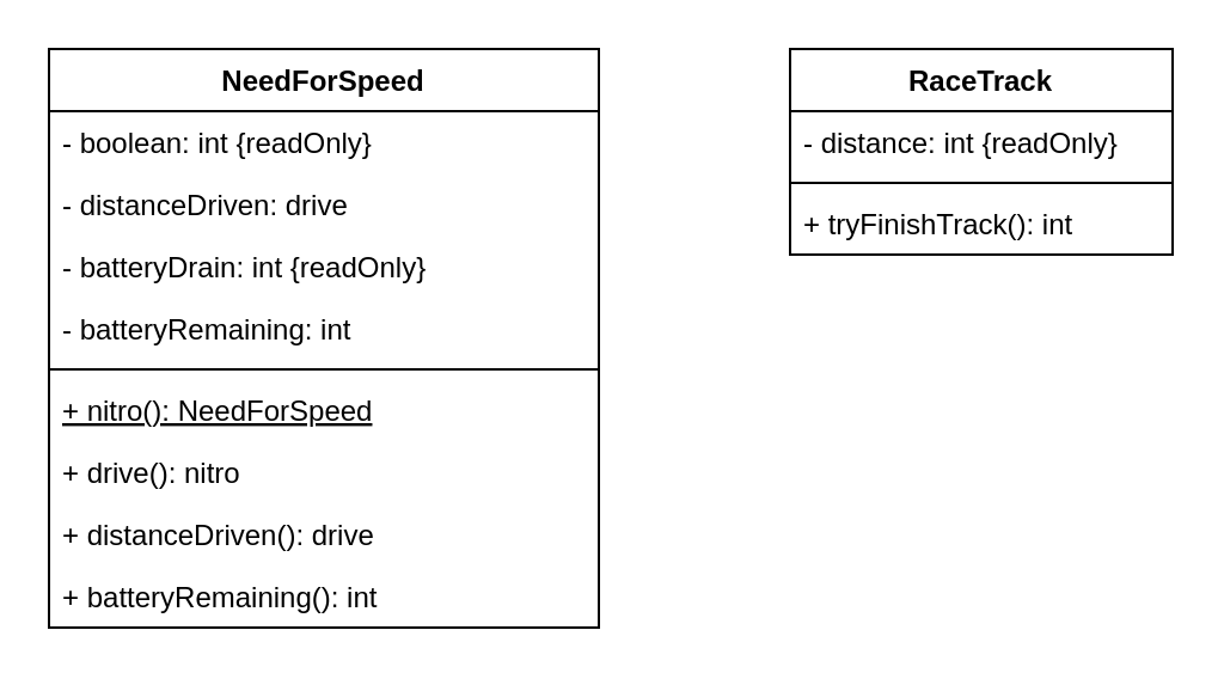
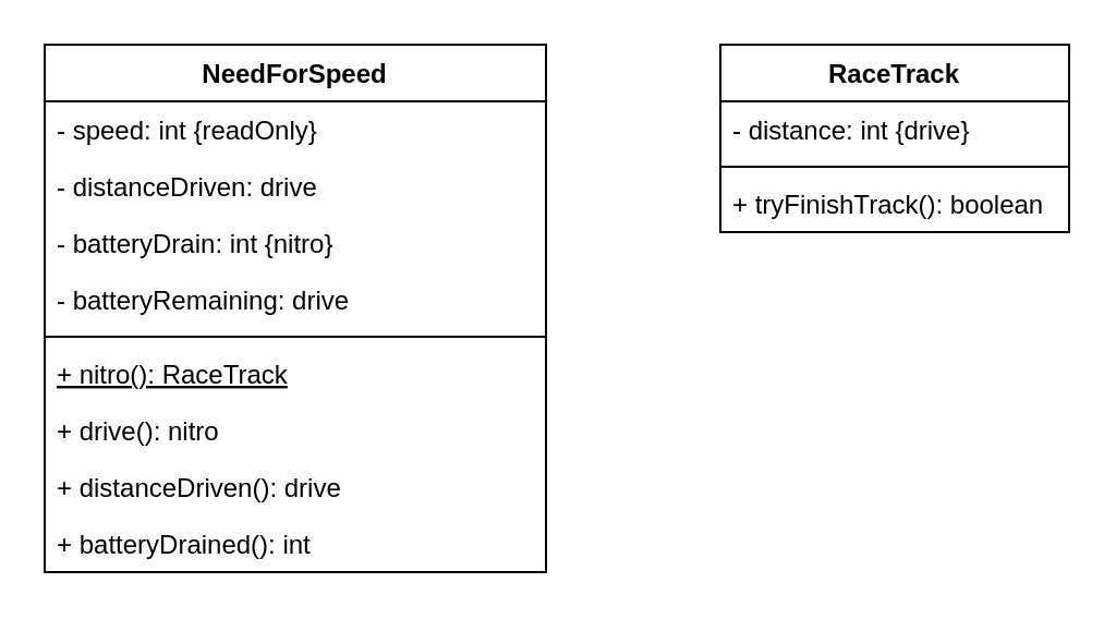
- <mxCell id="3" value="- boolean: int {readOnly}" style="text;strokeColor=none;fillColor=none;align=left;verticalAlign=top;spacingLeft=4;spacingRight=4;overflow=hidden;rotatable=0;points=[[0,0.5],[1,0.5]];portConstraint=eastwest;" vertex="1" parent="2"><mxGeometry y="26" width="230" height="26" as="geometry" /></mxCell>
+ <mxCell id="3" value="- speed: int {readOnly}" style="text;strokeColor=none;fillColor=none;align=left;verticalAlign=top;spacingLeft=4;spacingRight=4;overflow=hidden;rotatable=0;points=[[0,0.5],[1,0.5]];portConstraint=eastwest;" vertex="1" parent="2"><mxGeometry y="26" width="230" height="26" as="geometry" /></mxCell>
- <mxCell id="13" value="- distance: int {readOnly}" style="text;strokeColor=none;fillColor=none;align=left;verticalAlign=top;spacingLeft=4;spacingRight=4;overflow=hidden;rotatable=0;points=[[0,0.5],[1,0.5]];portConstraint=eastwest;" vertex="1" parent="12"><mxGeometry y="26" width="160" height="26" as="geometry" /></mxCell>
+ <mxCell id="13" value="- distance: int {drive}" style="text;strokeColor=none;fillColor=none;align=left;verticalAlign=top;spacingLeft=4;spacingRight=4;overflow=hidden;rotatable=0;points=[[0,0.5],[1,0.5]];portConstraint=eastwest;" vertex="1" parent="12"><mxGeometry y="26" width="160" height="26" as="geometry" /></mxCell>
- <mxCell id="15" value="+ tryFinishTrack(): int" style="text;strokeColor=none;fillColor=none;align=left;verticalAlign=top;spacingLeft=4;spacingRight=4;overflow=hidden;rotatable=0;points=[[0,0.5],[1,0.5]];portConstraint=eastwest;" vertex="1" parent="12"><mxGeometry y="60" width="160" height="26" as="geometry" /></mxCell>
+ <mxCell id="15" value="+ tryFinishTrack(): boolean" style="text;strokeColor=none;fillColor=none;align=left;verticalAlign=top;spacingLeft=4;spacingRight=4;overflow=hidden;rotatable=0;points=[[0,0.5],[1,0.5]];portConstraint=eastwest;" vertex="1" parent="12"><mxGeometry y="60" width="160" height="26" as="geometry" /></mxCell>
- <mxCell id="5" value="- batteryDrain: int {readOnly}" style="text;strokeColor=none;fillColor=none;align=left;verticalAlign=top;spacingLeft=4;spacingRight=4;overflow=hidden;rotatable=0;points=[[0,0.5],[1,0.5]];portConstraint=eastwest;" vertex="1" parent="2"><mxGeometry y="78" width="230" height="26" as="geometry" /></mxCell>
+ <mxCell id="5" value="- batteryDrain: int {nitro}" style="text;strokeColor=none;fillColor=none;align=left;verticalAlign=top;spacingLeft=4;spacingRight=4;overflow=hidden;rotatable=0;points=[[0,0.5],[1,0.5]];portConstraint=eastwest;" vertex="1" parent="2"><mxGeometry y="78" width="230" height="26" as="geometry" /></mxCell>
- <mxCell id="6" value="- batteryRemaining: int" style="text;strokeColor=none;fillColor=none;align=left;verticalAlign=top;spacingLeft=4;spacingRight=4;overflow=hidden;rotatable=0;points=[[0,0.5],[1,0.5]];portConstraint=eastwest;" vertex="1" parent="2"><mxGeometry y="104" width="230" height="26" as="geometry" /></mxCell>
+ <mxCell id="6" value="- batteryRemaining: drive" style="text;strokeColor=none;fillColor=none;align=left;verticalAlign=top;spacingLeft=4;spacingRight=4;overflow=hidden;rotatable=0;points=[[0,0.5],[1,0.5]];portConstraint=eastwest;" vertex="1" parent="2"><mxGeometry y="104" width="230" height="26" as="geometry" /></mxCell>
- <mxCell id="8" value="+ nitro(): NeedForSpeed" style="text;strokeColor=none;fillColor=none;align=left;verticalAlign=top;spacingLeft=4;spacingRight=4;overflow=hidden;rotatable=0;points=[[0,0.5],[1,0.5]];portConstraint=eastwest;fontStyle=4" vertex="1" parent="2"><mxGeometry y="138" width="230" height="26" as="geometry" /></mxCell>
+ <mxCell id="8" value="+ nitro(): RaceTrack" style="text;strokeColor=none;fillColor=none;align=left;verticalAlign=top;spacingLeft=4;spacingRight=4;overflow=hidden;rotatable=0;points=[[0,0.5],[1,0.5]];portConstraint=eastwest;fontStyle=4" vertex="1" parent="2"><mxGeometry y="138" width="230" height="26" as="geometry" /></mxCell>
- <mxCell id="11" value="+ batteryRemaining(): int" style="text;strokeColor=none;fillColor=none;align=left;verticalAlign=top;spacingLeft=4;spacingRight=4;overflow=hidden;rotatable=0;points=[[0,0.5],[1,0.5]];portConstraint=eastwest;" vertex="1" parent="2"><mxGeometry y="216" width="230" height="26" as="geometry" /></mxCell>
+ <mxCell id="11" value="+ batteryDrained(): int" style="text;strokeColor=none;fillColor=none;align=left;verticalAlign=top;spacingLeft=4;spacingRight=4;overflow=hidden;rotatable=0;points=[[0,0.5],[1,0.5]];portConstraint=eastwest;" vertex="1" parent="2"><mxGeometry y="216" width="230" height="26" as="geometry" /></mxCell>
